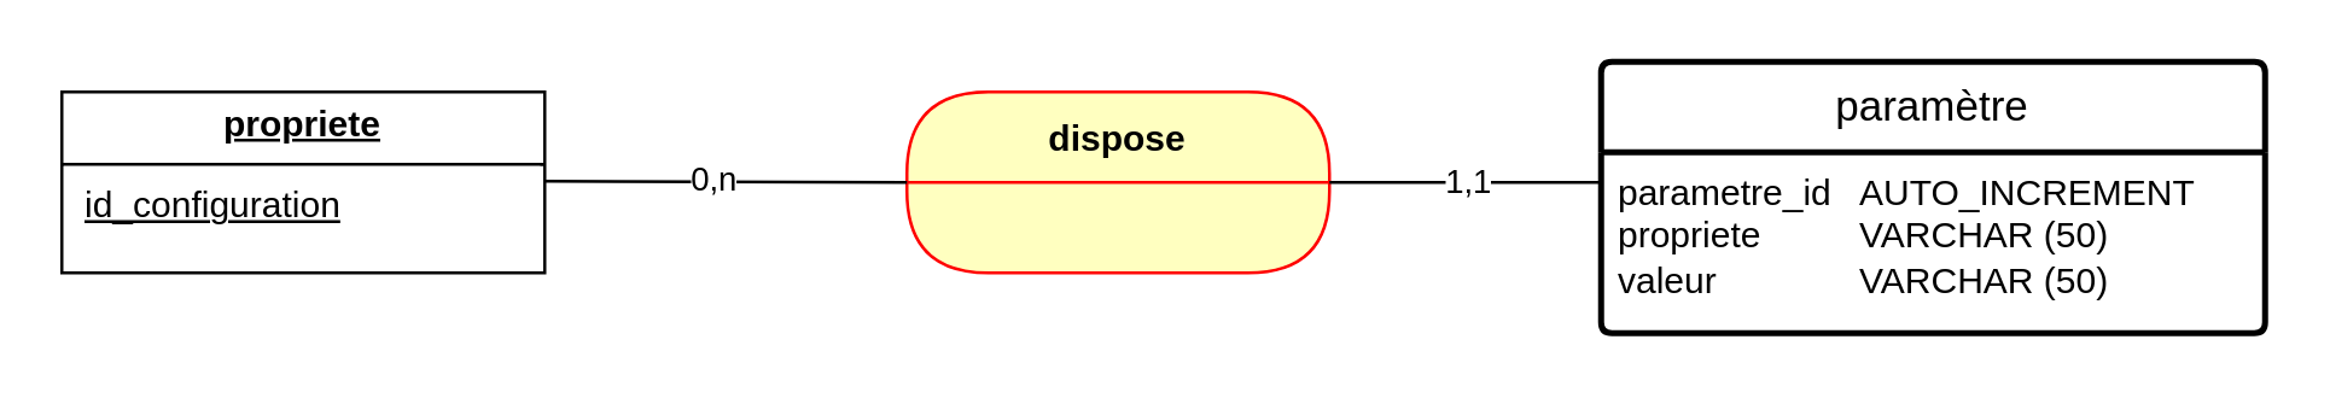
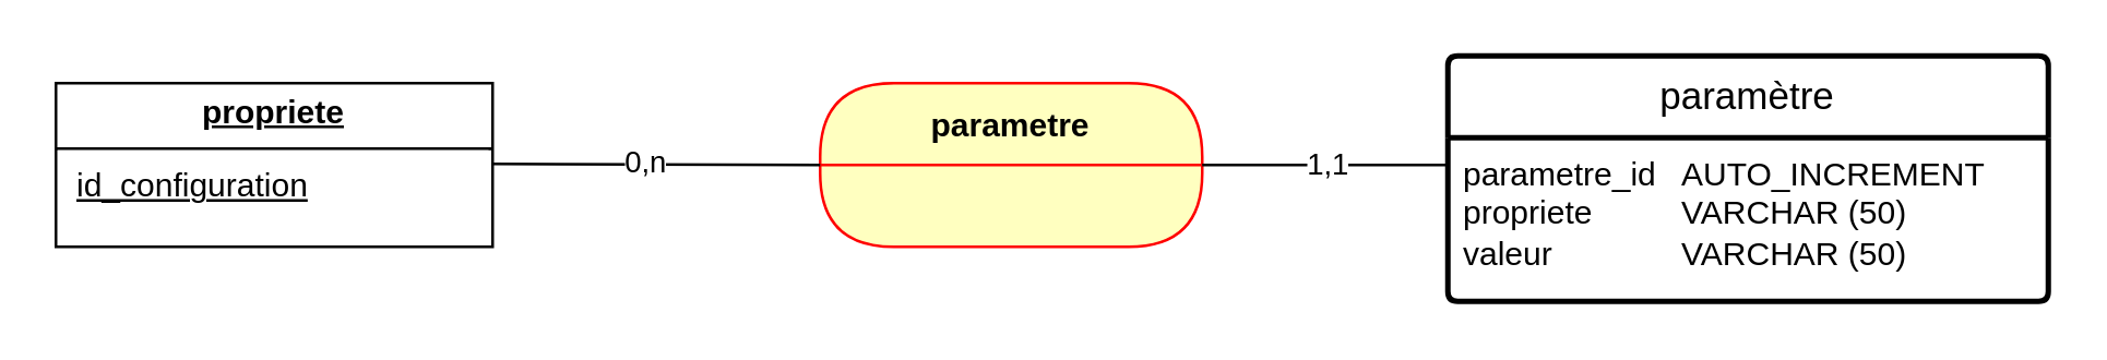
- <mxCell id="2" value="dispose" style="swimlane;fontStyle=1;align=center;verticalAlign=middle;childLayout=stackLayout;horizontal=1;startSize=30;horizontalStack=0;resizeParent=0;resizeLast=1;container=0;fontColor=#000000;collapsible=0;rounded=1;arcSize=30;strokeColor=#ff0000;fillColor=#ffffc0;swimlaneFillColor=#ffffc0;dropTarget=0;" vertex="1" parent="1"><mxGeometry x="300" y="30" width="140" height="60" as="geometry" /></mxCell>
+ <mxCell id="2" value="parametre" style="swimlane;fontStyle=1;align=center;verticalAlign=middle;childLayout=stackLayout;horizontal=1;startSize=30;horizontalStack=0;resizeParent=0;resizeLast=1;container=0;fontColor=#000000;collapsible=0;rounded=1;arcSize=30;strokeColor=#ff0000;fillColor=#ffffc0;swimlaneFillColor=#ffffc0;dropTarget=0;" vertex="1" parent="1"><mxGeometry x="300" y="30" width="140" height="60" as="geometry" /></mxCell>
